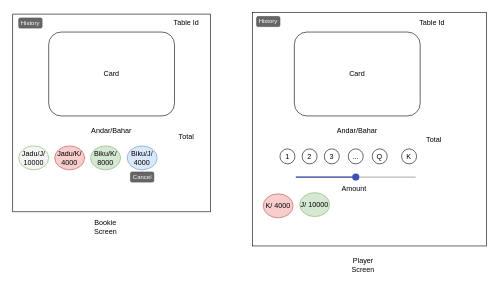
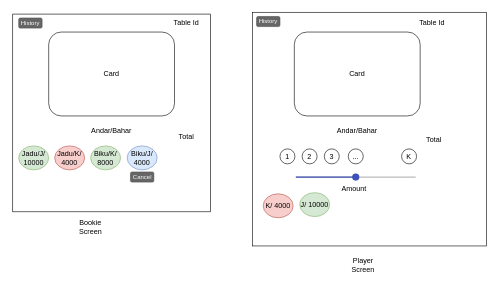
- <mxCell id="20" value="Q" style="ellipse;whiteSpace=wrap;html=1;aspect=fixed;" vertex="1" parent="1"><mxGeometry x="620" y="248" width="25" height="25" as="geometry" /></mxCell>
- <mxCell id="6" value="Jadu/J/ 10000" style="ellipse;whiteSpace=wrap;html=1;fillColor=#f5f5f5;strokeColor=#82b366;" vertex="1" parent="1"><mxGeometry x="30" y="243" width="50" height="40" as="geometry" /></mxCell>
+ <mxCell id="6" value="Jadu/J/ 10000" style="ellipse;whiteSpace=wrap;html=1;fillColor=#d5e8d4;strokeColor=#82b366;" vertex="1" parent="1"><mxGeometry x="30" y="243" width="50" height="40" as="geometry" /></mxCell>
- <mxCell id="10" value="Bookie Screen" style="text;html=1;strokeColor=none;fillColor=none;align=center;verticalAlign=middle;whiteSpace=wrap;rounded=0;" vertex="1" parent="1"><mxGeometry x="145" y="363" width="60" height="30" as="geometry" /></mxCell>
+ <mxCell id="10" value="Bookie Screen" style="text;html=1;strokeColor=none;fillColor=none;align=center;verticalAlign=middle;whiteSpace=wrap;rounded=0;" vertex="1" parent="1"><mxGeometry x="120" y="363" width="60" height="30" as="geometry" /></mxCell>
